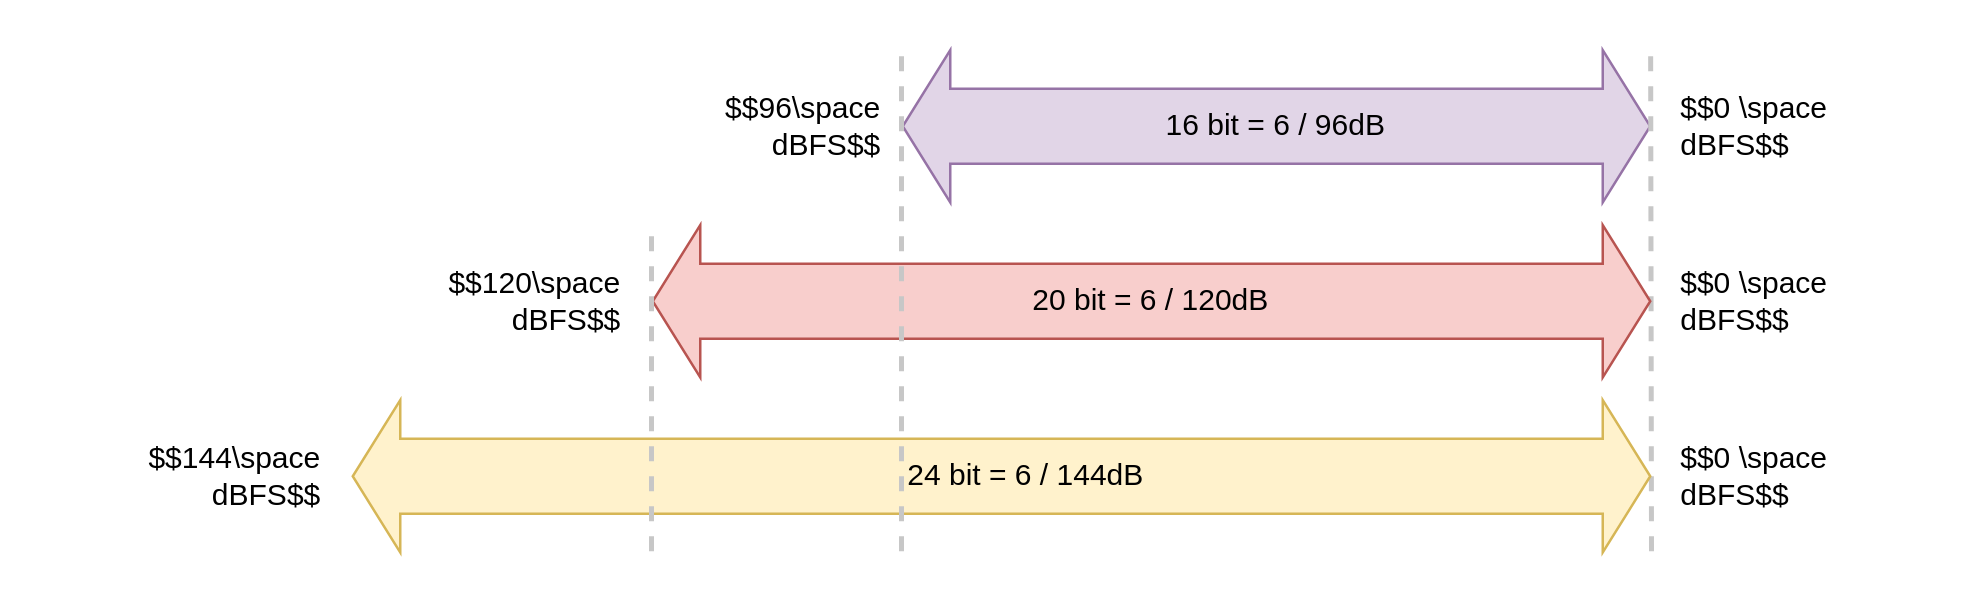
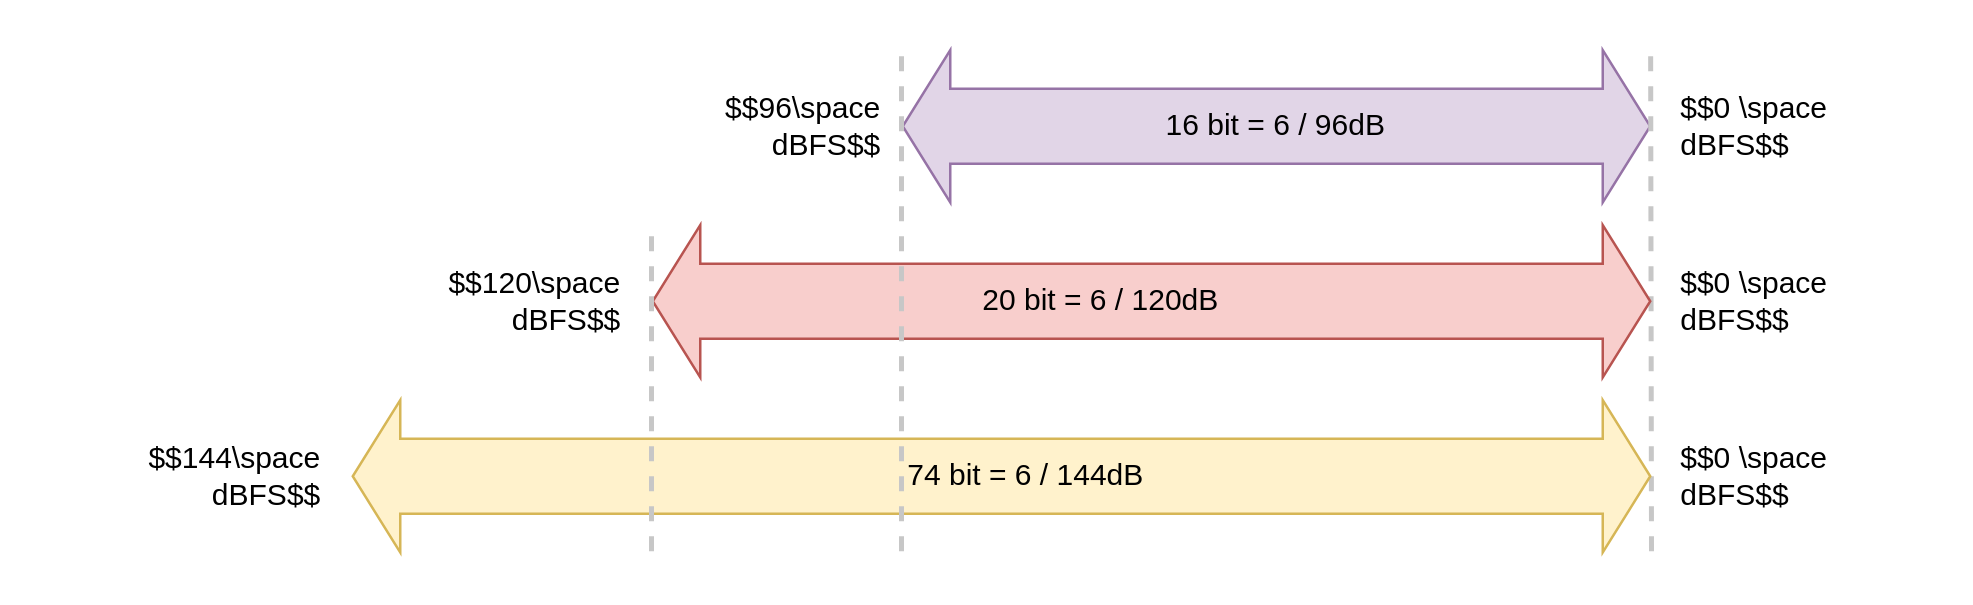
- <mxCell id="8" value="20 bit = 6 / 120dB" style="text;html=1;align=center;verticalAlign=middle;whiteSpace=wrap;rounded=0;" parent="1" vertex="1"><mxGeometry x="280" y="100" width="360" height="40" as="geometry" /></mxCell>
+ <mxCell id="8" value="20 bit = 6 / 120dB" style="text;html=1;align=center;verticalAlign=middle;whiteSpace=wrap;rounded=0;" parent="1" vertex="1"><mxGeometry x="260" y="100" width="360" height="40" as="geometry" /></mxCell>
- <mxCell id="11" value="24 bit = 6 / 144dB" style="text;html=1;align=center;verticalAlign=middle;whiteSpace=wrap;rounded=0;" parent="1" vertex="1"><mxGeometry x="180" y="170" width="460" height="40" as="geometry" /></mxCell>
+ <mxCell id="11" value="74 bit = 6 / 144dB" style="text;html=1;align=center;verticalAlign=middle;whiteSpace=wrap;rounded=0;" parent="1" vertex="1"><mxGeometry x="180" y="170" width="460" height="40" as="geometry" /></mxCell>
